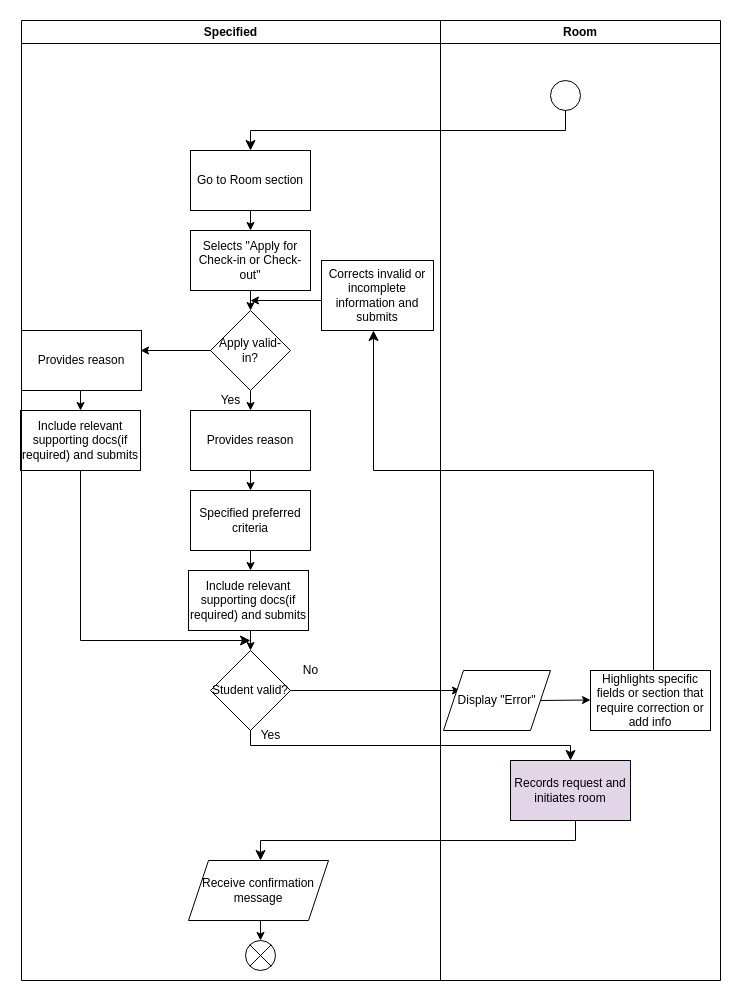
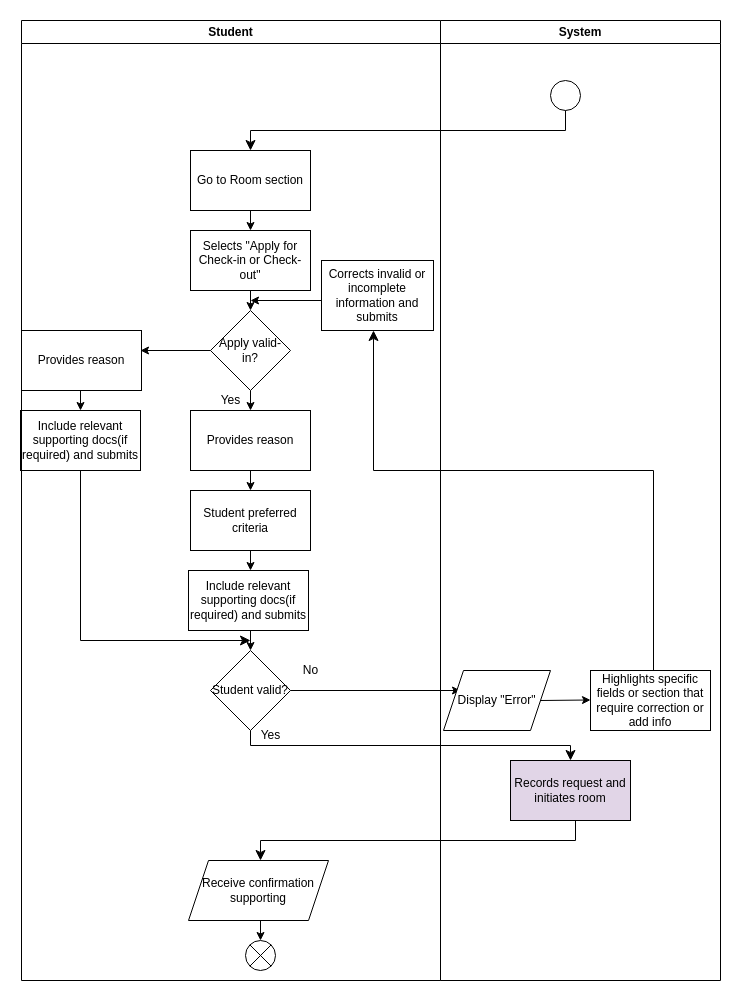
- <mxCell id="38" value="Specified" style="swimlane;whiteSpace=wrap;html=1;" parent="1" vertex="1"><mxGeometry x="21" width="419" height="960" as="geometry" y="20" /></mxCell>
+ <mxCell id="38" value="Student" style="swimlane;whiteSpace=wrap;html=1;" parent="1" vertex="1"><mxGeometry x="21" width="419" height="960" as="geometry" y="20" /></mxCell>
- <mxCell id="39" value="Room" style="swimlane;whiteSpace=wrap;html=1;" parent="1" vertex="1"><mxGeometry x="440" width="280" height="960" as="geometry" y="20" /></mxCell>
+ <mxCell id="39" value="System" style="swimlane;whiteSpace=wrap;html=1;" parent="1" vertex="1"><mxGeometry x="440" width="280" height="960" as="geometry" y="20" /></mxCell>
- <mxCell id="13" value="Specified preferred criteria" style="rounded=0;whiteSpace=wrap;html=1;" parent="1" vertex="1"><mxGeometry x="190" y="490" width="120" height="60" as="geometry" /></mxCell>
+ <mxCell id="13" value="Student preferred criteria" style="rounded=0;whiteSpace=wrap;html=1;" parent="1" vertex="1"><mxGeometry x="190" y="490" width="120" height="60" as="geometry" /></mxCell>
- <mxCell id="21" value="Receive confirmation message" style="shape=parallelogram;perimeter=parallelogramPerimeter;whiteSpace=wrap;html=1;fixedSize=1;" parent="1" vertex="1"><mxGeometry x="188" y="860" width="140" height="60" as="geometry" /></mxCell>
+ <mxCell id="21" value="Receive confirmation supporting" style="shape=parallelogram;perimeter=parallelogramPerimeter;whiteSpace=wrap;html=1;fixedSize=1;" parent="1" vertex="1"><mxGeometry x="188" y="860" width="140" height="60" as="geometry" /></mxCell>
